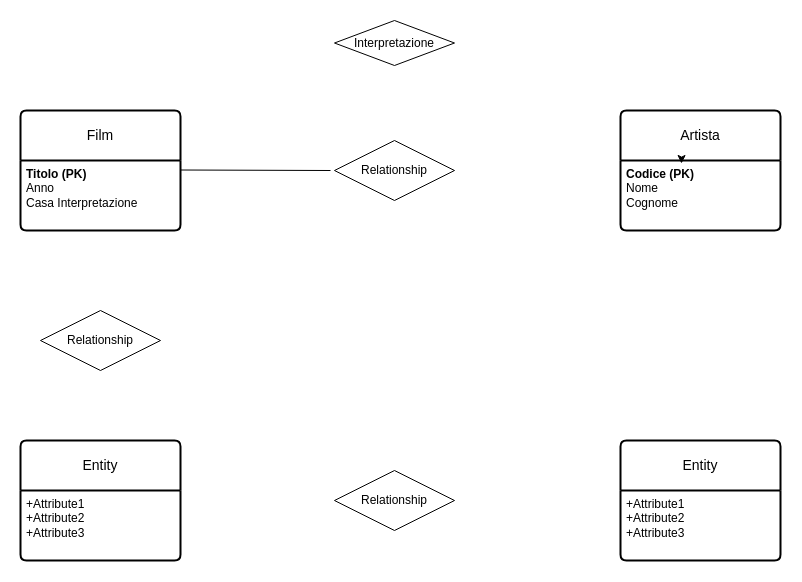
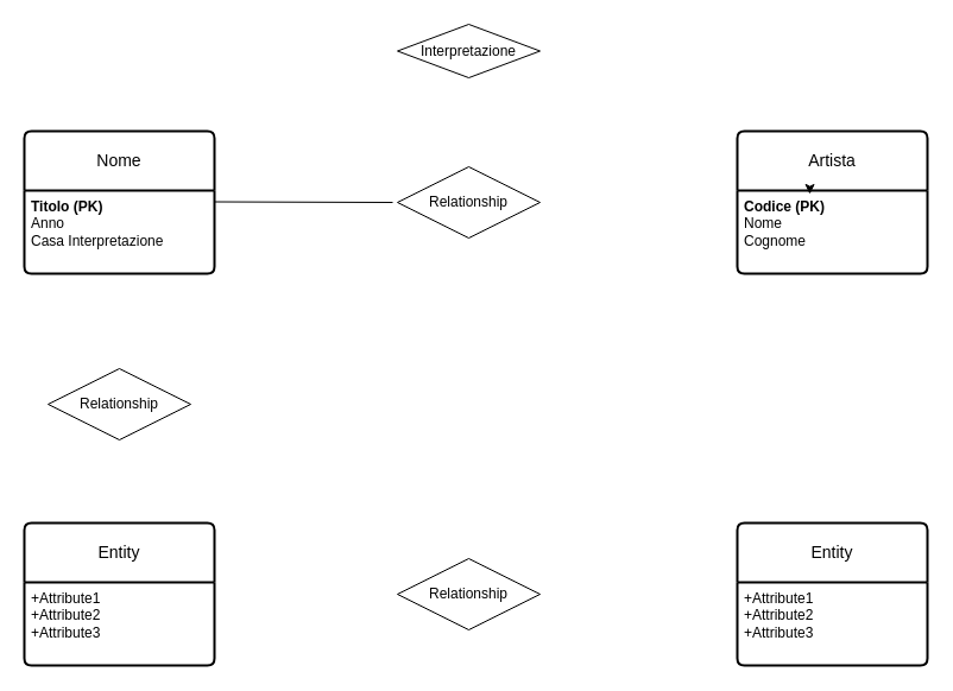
- <mxCell id="3" value="Film" style="swimlane;childLayout=stackLayout;horizontal=1;startSize=50;horizontalStack=0;rounded=1;fontSize=14;fontStyle=0;strokeWidth=2;resizeParent=0;resizeLast=1;shadow=0;dashed=0;align=center;arcSize=4;whiteSpace=wrap;html=1;" vertex="1" parent="1"><mxGeometry x="20" y="110" width="160" height="120" as="geometry" /></mxCell>
+ <mxCell id="3" value="Nome" style="swimlane;childLayout=stackLayout;horizontal=1;startSize=50;horizontalStack=0;rounded=1;fontSize=14;fontStyle=0;strokeWidth=2;resizeParent=0;resizeLast=1;shadow=0;dashed=0;align=center;arcSize=4;whiteSpace=wrap;html=1;" vertex="1" parent="1"><mxGeometry x="20" y="110" width="160" height="120" as="geometry" /></mxCell>
